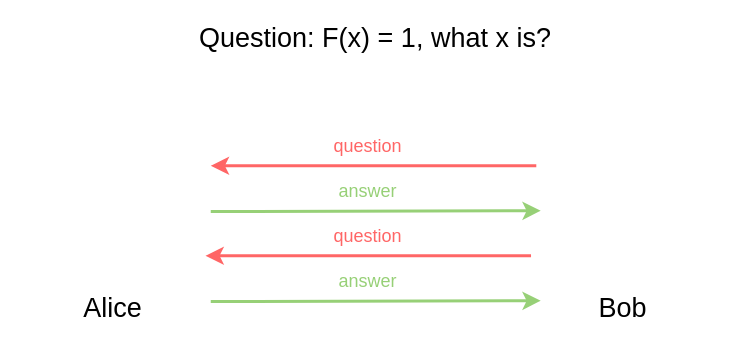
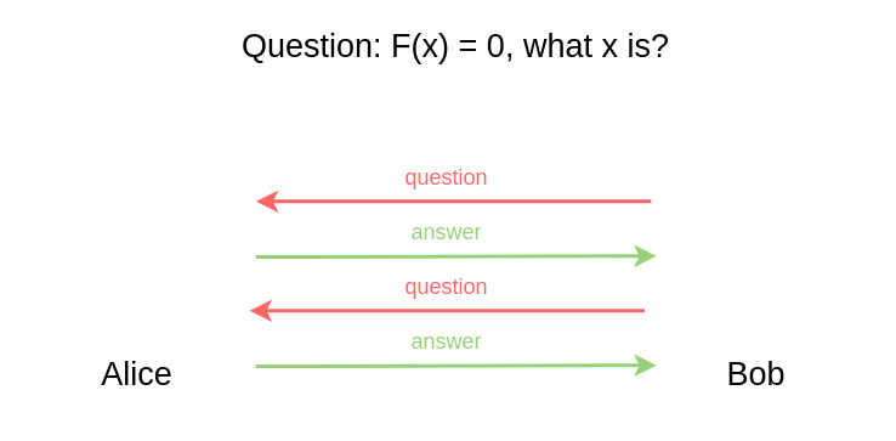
- <mxCell id="2" value="&lt;font style=&quot;font-size: 18px;&quot;&gt;Question: F(x) = 1, what x is?&lt;/font&gt;" style="text;html=1;strokeColor=none;fillColor=none;align=center;verticalAlign=middle;whiteSpace=wrap;rounded=0;" vertex="1" parent="1"><mxGeometry x="105" y="20" width="290" height="10" as="geometry" /></mxCell>
+ <mxCell id="2" value="&lt;font style=&quot;font-size: 18px;&quot;&gt;Question: F(x) = 0, what x is?&lt;/font&gt;" style="text;html=1;strokeColor=none;fillColor=none;align=center;verticalAlign=middle;whiteSpace=wrap;rounded=0;" vertex="1" parent="1"><mxGeometry x="105" y="20" width="290" height="10" as="geometry" /></mxCell>
